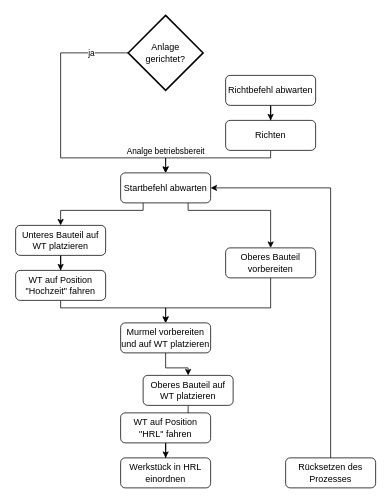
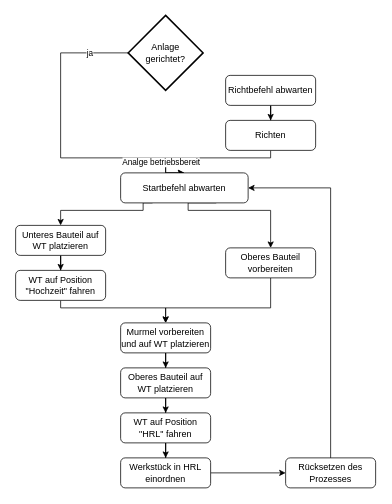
- <mxCell id="12" value="Startbefehl abwarten" style="rounded=1;whiteSpace=wrap;html=1;" vertex="1" parent="1"><mxGeometry x="160" y="230" width="120" height="40" as="geometry" /></mxCell>
+ <mxCell id="12" value="Startbefehl abwarten" style="rounded=1;whiteSpace=wrap;html=1;" vertex="1" parent="1"><mxGeometry x="160" y="230" width="170" height="40" as="geometry" /></mxCell>
- <mxCell id="22" value="Oberes Bauteil auf WT platzieren" style="rounded=1;whiteSpace=wrap;html=1;" vertex="1" parent="1"><mxGeometry x="190" y="500" width="120" height="40" as="geometry" /></mxCell>
+ <mxCell id="22" value="Oberes Bauteil auf WT platzieren" style="rounded=1;whiteSpace=wrap;html=1;" vertex="1" parent="1"><mxGeometry x="160" y="490" width="120" height="40" as="geometry" /></mxCell>
+ <mxCell id="25" style="edgeStyle=orthogonalEdgeStyle;rounded=0;orthogonalLoop=1;jettySize=auto;html=1;entryX=0;entryY=0.5;entryDx=0;entryDy=0;" edge="1" parent="1" source="26" target="28"><mxGeometry relative="1" as="geometry" /></mxCell>
